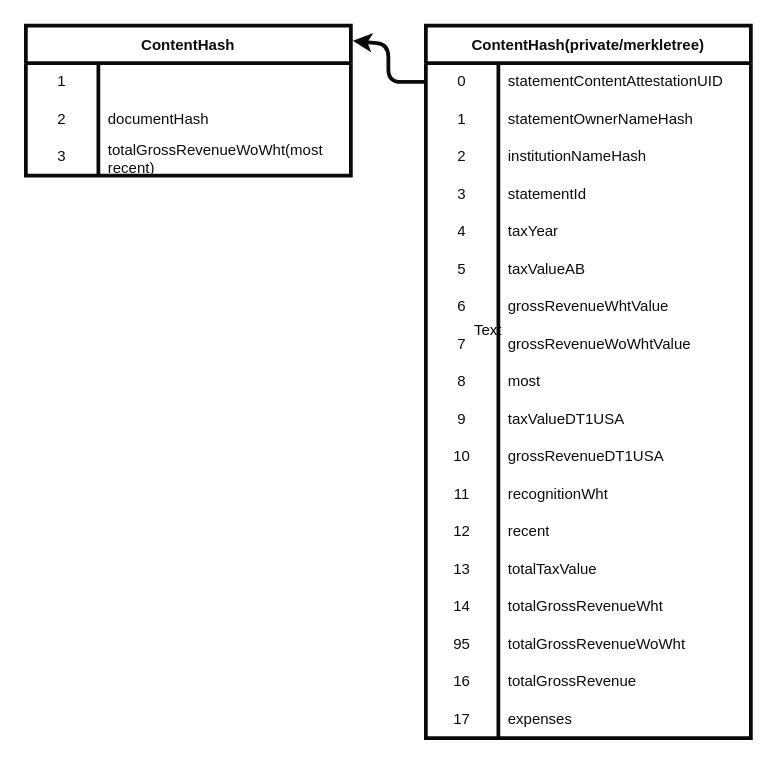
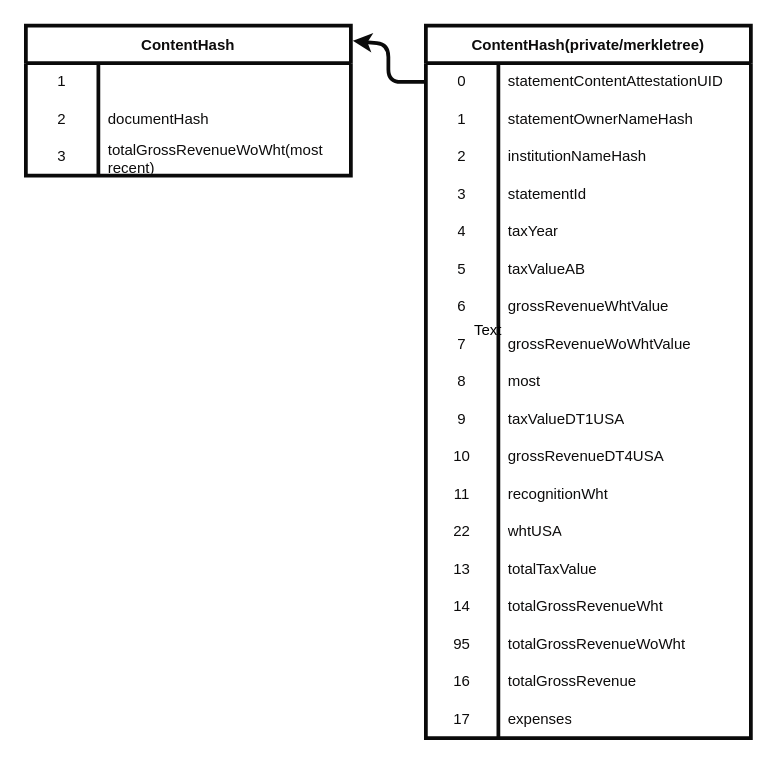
- <mxCell id="45" value="grossRevenueDT1USA" style="shape=partialRectangle;html=1;whiteSpace=wrap;connectable=0;top=0;left=0;bottom=0;right=0;align=left;spacingLeft=6;overflow=hidden;strokeWidth=3;fillColor=none;fontColor=#0d0c0c;strokeColor=#0A0A0A;" parent="43" vertex="1"><mxGeometry x="58" width="202" height="30" as="geometry"><mxRectangle width="202" height="30" as="alternateBounds" /></mxGeometry></mxCell>
+ <mxCell id="45" value="grossRevenueDT4USA" style="shape=partialRectangle;html=1;whiteSpace=wrap;connectable=0;top=0;left=0;bottom=0;right=0;align=left;spacingLeft=6;overflow=hidden;strokeWidth=3;fillColor=none;fontColor=#0d0c0c;strokeColor=#0A0A0A;" parent="43" vertex="1"><mxGeometry x="58" width="202" height="30" as="geometry"><mxRectangle width="202" height="30" as="alternateBounds" /></mxGeometry></mxCell>
- <mxCell id="50" value="12" style="shape=partialRectangle;html=1;whiteSpace=wrap;connectable=0;top=0;left=0;bottom=0;right=0;overflow=hidden;strokeWidth=3;fillColor=none;fontColor=#0d0c0c;strokeColor=#0A0A0A;" parent="49" vertex="1"><mxGeometry width="58" height="30" as="geometry"><mxRectangle width="58" height="30" as="alternateBounds" /></mxGeometry></mxCell>
+ <mxCell id="50" value="22" style="shape=partialRectangle;html=1;whiteSpace=wrap;connectable=0;top=0;left=0;bottom=0;right=0;overflow=hidden;strokeWidth=3;fillColor=none;fontColor=#0d0c0c;strokeColor=#0A0A0A;" parent="49" vertex="1"><mxGeometry width="58" height="30" as="geometry"><mxRectangle width="58" height="30" as="alternateBounds" /></mxGeometry></mxCell>
- <mxCell id="51" value="recent" style="shape=partialRectangle;html=1;whiteSpace=wrap;connectable=0;top=0;left=0;bottom=0;right=0;align=left;spacingLeft=6;overflow=hidden;strokeWidth=3;fillColor=none;fontColor=#0d0c0c;strokeColor=#0A0A0A;" parent="49" vertex="1"><mxGeometry x="58" width="202" height="30" as="geometry"><mxRectangle width="202" height="30" as="alternateBounds" /></mxGeometry></mxCell>
+ <mxCell id="51" value="whtUSA" style="shape=partialRectangle;html=1;whiteSpace=wrap;connectable=0;top=0;left=0;bottom=0;right=0;align=left;spacingLeft=6;overflow=hidden;strokeWidth=3;fillColor=none;fontColor=#0d0c0c;strokeColor=#0A0A0A;" parent="49" vertex="1"><mxGeometry x="58" width="202" height="30" as="geometry"><mxRectangle width="202" height="30" as="alternateBounds" /></mxGeometry></mxCell>
